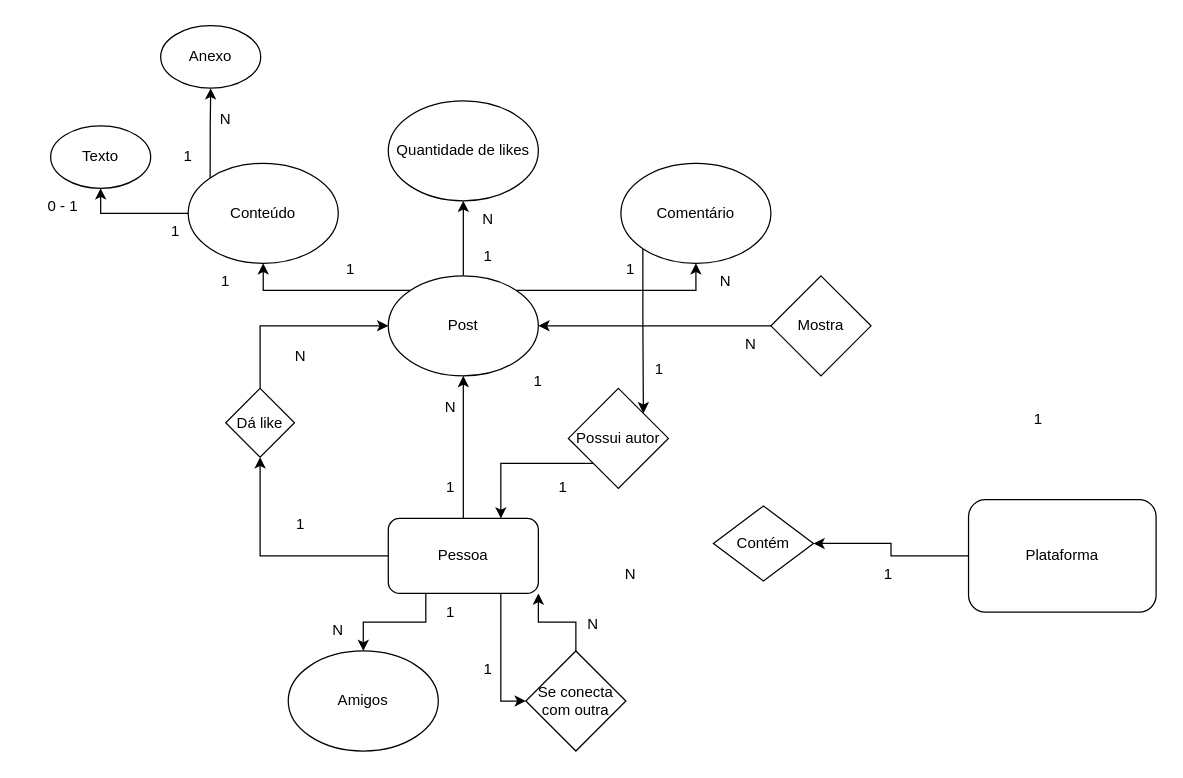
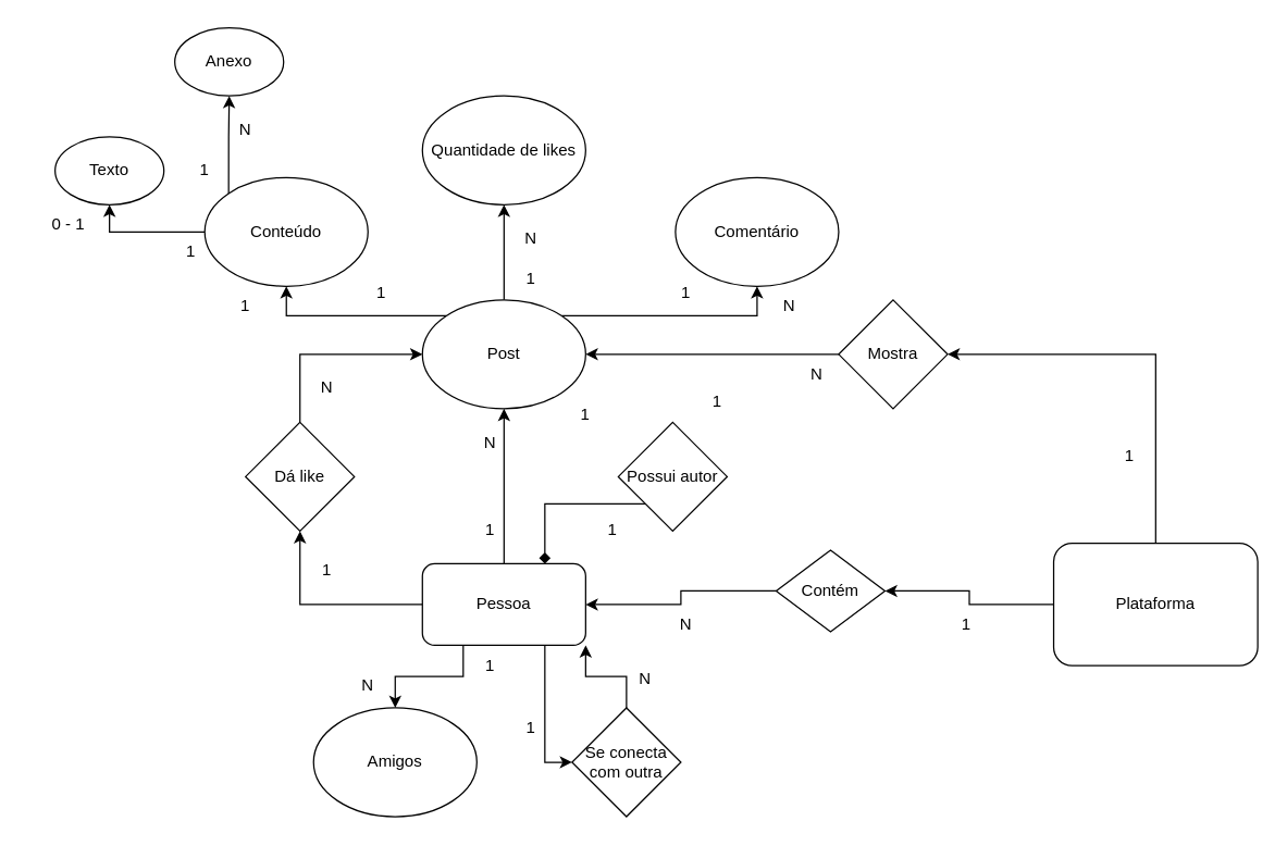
- <mxCell id="28" value="Quantidade de likes" style="ellipse;whiteSpace=wrap;html=1;" vertex="1" parent="1"><mxGeometry x="310" y="80" width="120" height="80" as="geometry" /></mxCell>
+ <mxCell id="28" value="Quantidade de likes" style="ellipse;whiteSpace=wrap;html=1;" vertex="1" parent="1"><mxGeometry x="310" y="70" width="120" height="80" as="geometry" /></mxCell>
+ <mxCell id="35" style="edgeStyle=orthogonalEdgeStyle;rounded=0;orthogonalLoop=1;jettySize=auto;html=1;exitX=0.5;exitY=0;exitDx=0;exitDy=0;entryX=1;entryY=0.5;entryDx=0;entryDy=0;" edge="1" parent="1" source="37" target="39"><mxGeometry relative="1" as="geometry" /></mxCell>
- <mxCell id="23" style="edgeStyle=orthogonalEdgeStyle;rounded=0;orthogonalLoop=1;jettySize=auto;html=1;exitX=0;exitY=1;exitDx=0;exitDy=0;entryX=1;entryY=0;entryDx=0;entryDy=0;" edge="1" parent="1" source="24" target="43"><mxGeometry relative="1" as="geometry" /></mxCell>
- <mxCell id="8" value="Dá like" style="rhombus;whiteSpace=wrap;html=1;" vertex="1" parent="1"><mxGeometry x="180" y="310" width="55" height="55" as="geometry" /></mxCell>
+ <mxCell id="8" value="Dá like" style="rhombus;whiteSpace=wrap;html=1;" vertex="1" parent="1"><mxGeometry x="180" y="310" width="80" height="80" as="geometry" /></mxCell>
- <mxCell id="42" style="edgeStyle=orthogonalEdgeStyle;rounded=0;orthogonalLoop=1;jettySize=auto;html=1;exitX=0;exitY=1;exitDx=0;exitDy=0;entryX=0.75;entryY=0;entryDx=0;entryDy=0;" edge="1" parent="1" source="43" target="6"><mxGeometry relative="1" as="geometry" /></mxCell>
+ <mxCell id="42" style="edgeStyle=orthogonalEdgeStyle;rounded=0;orthogonalLoop=1;jettySize=auto;html=1;exitX=0;exitY=1;exitDx=0;exitDy=0;entryX=0.75;entryY=0;entryDx=0;entryDy=0;endArrow=diamond;" edge="1" parent="1" source="43" target="6"><mxGeometry relative="1" as="geometry" /></mxCell>
+ <mxCell id="55" style="edgeStyle=orthogonalEdgeStyle;rounded=0;orthogonalLoop=1;jettySize=auto;html=1;exitX=0;exitY=0.5;exitDx=0;exitDy=0;entryX=1;entryY=0.5;entryDx=0;entryDy=0;" edge="1" parent="1" source="56" target="6"><mxGeometry relative="1" as="geometry" /></mxCell>
